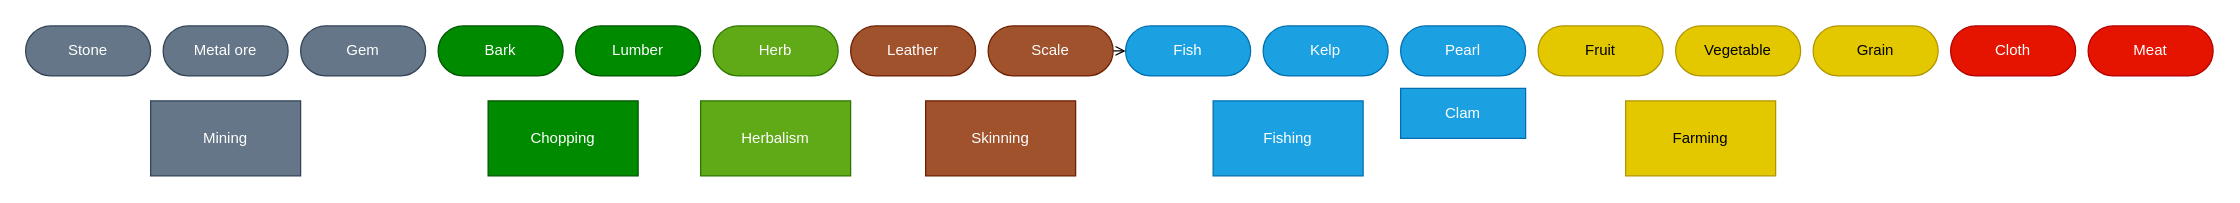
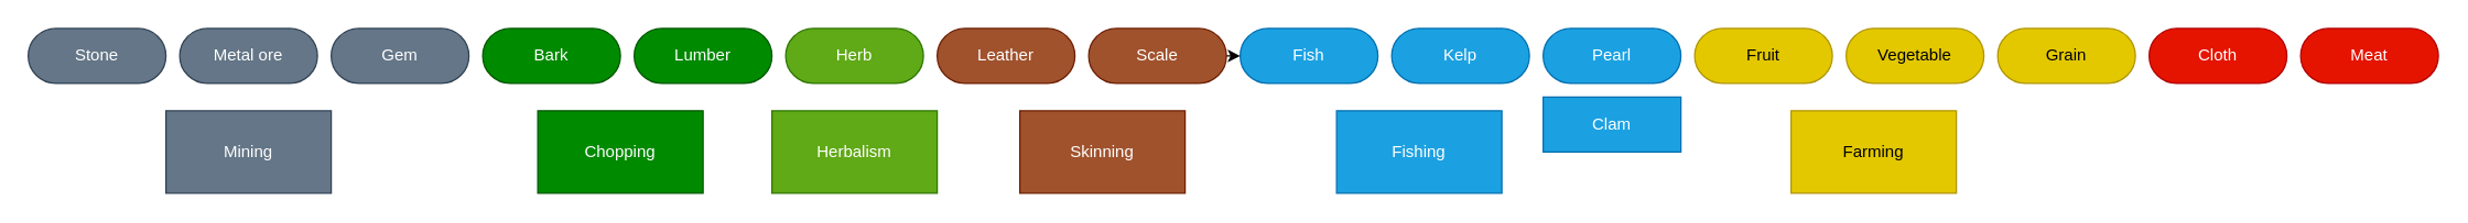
- <mxCell id="16" style="edgeStyle=orthogonalEdgeStyle;rounded=0;orthogonalLoop=1;jettySize=auto;html=1;exitX=1;exitY=0.5;exitDx=0;exitDy=0;entryX=0;entryY=0.5;entryDx=0;entryDy=0;endArrow=open;" edge="1" parent="1" source="17" target="14"><mxGeometry relative="1" as="geometry" /></mxCell>
+ <mxCell id="16" style="edgeStyle=orthogonalEdgeStyle;rounded=0;orthogonalLoop=1;jettySize=auto;html=1;exitX=1;exitY=0.5;exitDx=0;exitDy=0;entryX=0;entryY=0.5;entryDx=0;entryDy=0;" edge="1" parent="1" source="17" target="14"><mxGeometry relative="1" as="geometry" /></mxCell>
